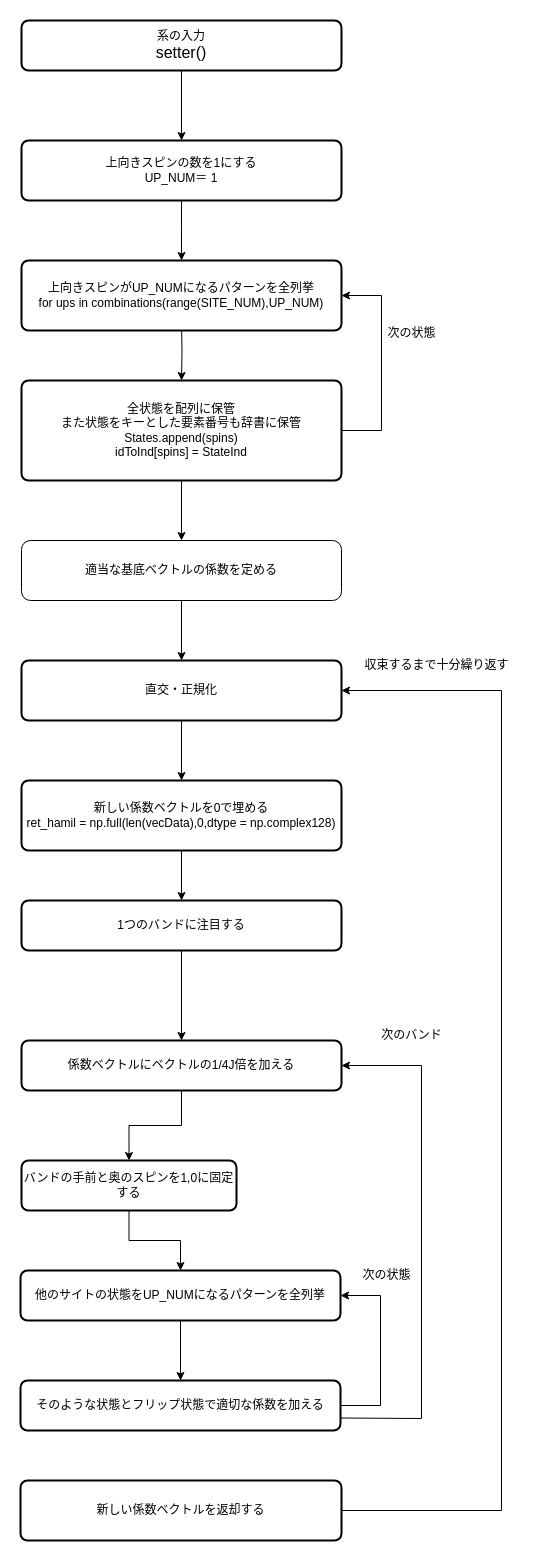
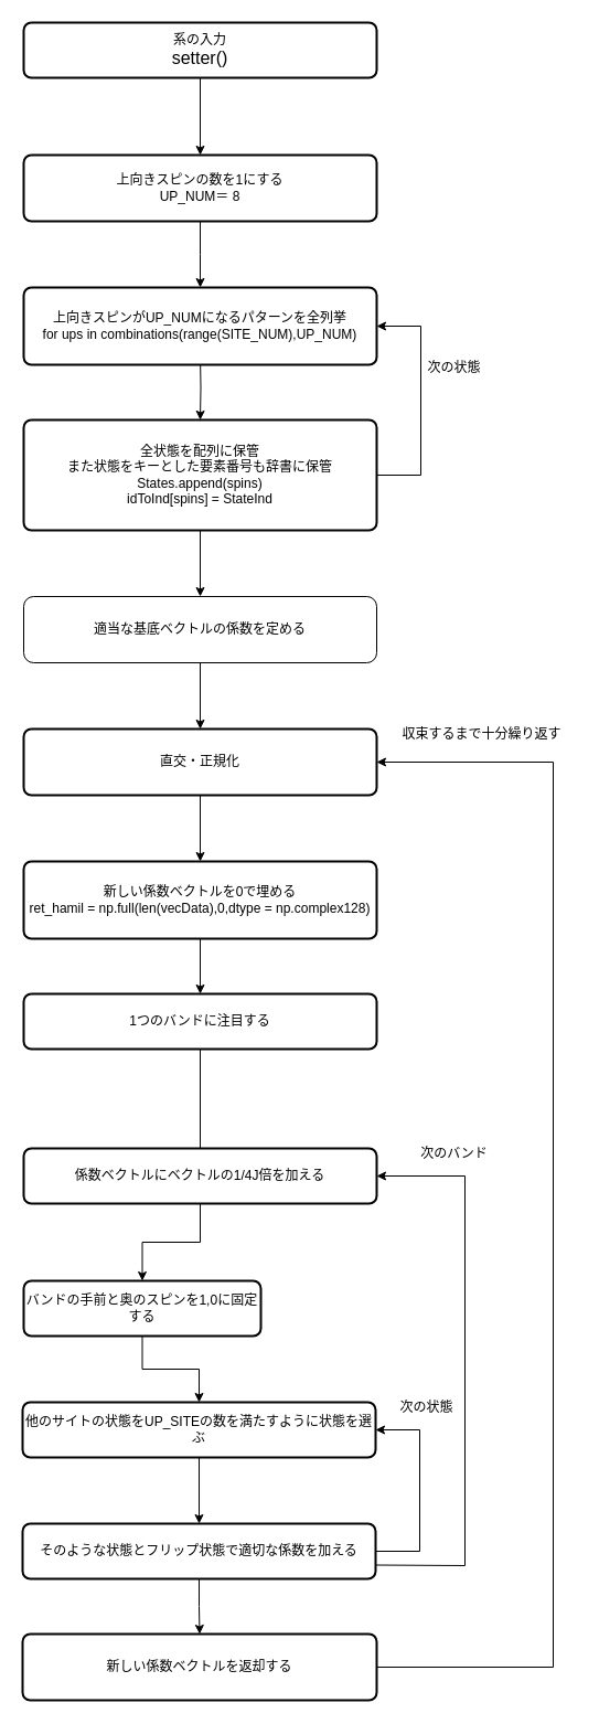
- <mxCell id="5" value="上向きスピンの数を&lt;span style=&quot;background-color: initial;&quot;&gt;1にする&lt;/span&gt;&lt;div&gt;&lt;div&gt;UP_NUM＝ 1&lt;/div&gt;&lt;/div&gt;" style="rounded=1;whiteSpace=wrap;html=1;absoluteArcSize=1;arcSize=14;strokeWidth=2;" vertex="1" parent="1"><mxGeometry x="21" y="140" width="320" height="60" as="geometry" /></mxCell>
+ <mxCell id="5" value="上向きスピンの数を&lt;span style=&quot;background-color: initial;&quot;&gt;1にする&lt;/span&gt;&lt;div&gt;&lt;div&gt;UP_NUM＝ 8&lt;/div&gt;&lt;/div&gt;" style="rounded=1;whiteSpace=wrap;html=1;absoluteArcSize=1;arcSize=14;strokeWidth=2;" vertex="1" parent="1"><mxGeometry x="21" y="140" width="320" height="60" as="geometry" /></mxCell>
- <mxCell id="18" value="" style="edgeStyle=orthogonalEdgeStyle;rounded=0;orthogonalLoop=1;jettySize=auto;html=1;" edge="1" parent="1" source="19" target="21"><mxGeometry relative="1" as="geometry" /></mxCell>
+ <mxCell id="18" value="" style="edgeStyle=orthogonalEdgeStyle;rounded=0;orthogonalLoop=1;jettySize=auto;html=1;endArrow=none;" edge="1" parent="1" source="19" target="21"><mxGeometry relative="1" as="geometry" /></mxCell>
- <mxCell id="31" value="次のバンド" style="text;html=1;align=center;verticalAlign=middle;resizable=0;points=[];autosize=1;strokeColor=none;fillColor=none;" vertex="1" parent="1"><mxGeometry x="371" y="1020" width="80" height="30" as="geometry" /></mxCell>
+ <mxCell id="31" value="次のバンド" style="text;html=1;align=center;verticalAlign=middle;resizable=0;points=[];autosize=1;strokeColor=none;fillColor=none;" vertex="1" parent="1"><mxGeometry x="371" y="1030" width="80" height="30" as="geometry" /></mxCell>
- <mxCell id="25" value="他のサイトの状態をUP_NUMになるパターンを全列挙" style="rounded=1;whiteSpace=wrap;html=1;absoluteArcSize=1;arcSize=14;strokeWidth=2;" vertex="1" parent="1"><mxGeometry x="20" y="1270" width="320" height="50" as="geometry" /></mxCell>
+ <mxCell id="25" value="他のサイトの状態をUP_SITEの数を満たすように状態を選ぶ" style="rounded=1;whiteSpace=wrap;html=1;absoluteArcSize=1;arcSize=14;strokeWidth=2;" vertex="1" parent="1"><mxGeometry x="20" y="1270" width="320" height="50" as="geometry" /></mxCell>
+ <mxCell id="26" value="" style="edgeStyle=orthogonalEdgeStyle;rounded=0;orthogonalLoop=1;jettySize=auto;html=1;" edge="1" parent="1" source="27" target="32"><mxGeometry relative="1" as="geometry" /></mxCell>
